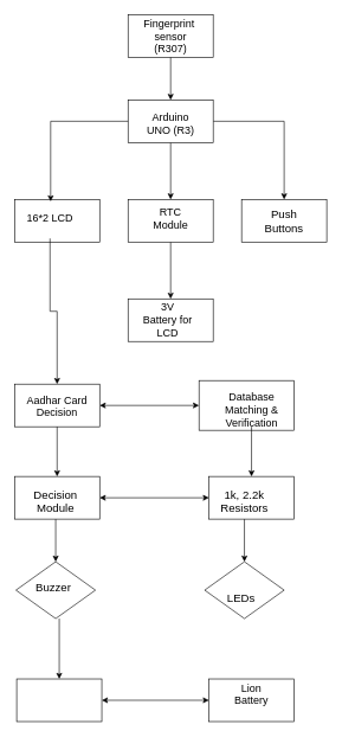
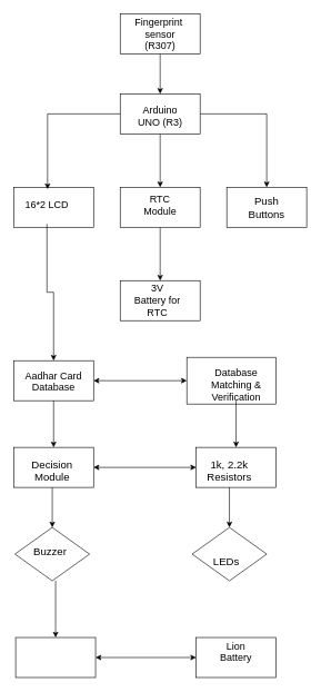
- <mxCell id="17" value="&#10;3V Battery for LCD&#10;&#10;" style="text;strokeColor=none;align=center;fillColor=none;html=1;verticalAlign=middle;whiteSpace=wrap;rounded=0;fontSize=15;" parent="1" vertex="1"><mxGeometry x="200" y="440" width="72" height="35" as="geometry" /></mxCell>
+ <mxCell id="17" value="&#10;3V Battery for RTC&#10;&#10;" style="text;strokeColor=none;align=center;fillColor=none;html=1;verticalAlign=middle;whiteSpace=wrap;rounded=0;fontSize=15;" parent="1" vertex="1"><mxGeometry x="200" y="440" width="72" height="35" as="geometry" /></mxCell>
- <mxCell id="20" value="&#10;Aadhar Card Decision&#10;&#10;" style="text;strokeColor=none;align=center;fillColor=none;html=1;verticalAlign=middle;whiteSpace=wrap;rounded=0;fontSize=15;" parent="1" vertex="1"><mxGeometry x="36" y="560" width="88" height="40" as="geometry" /></mxCell>
+ <mxCell id="20" value="&#10;Aadhar Card Database&#10;&#10;" style="text;strokeColor=none;align=center;fillColor=none;html=1;verticalAlign=middle;whiteSpace=wrap;rounded=0;fontSize=15;" parent="1" vertex="1"><mxGeometry x="36" y="560" width="88" height="40" as="geometry" /></mxCell>
